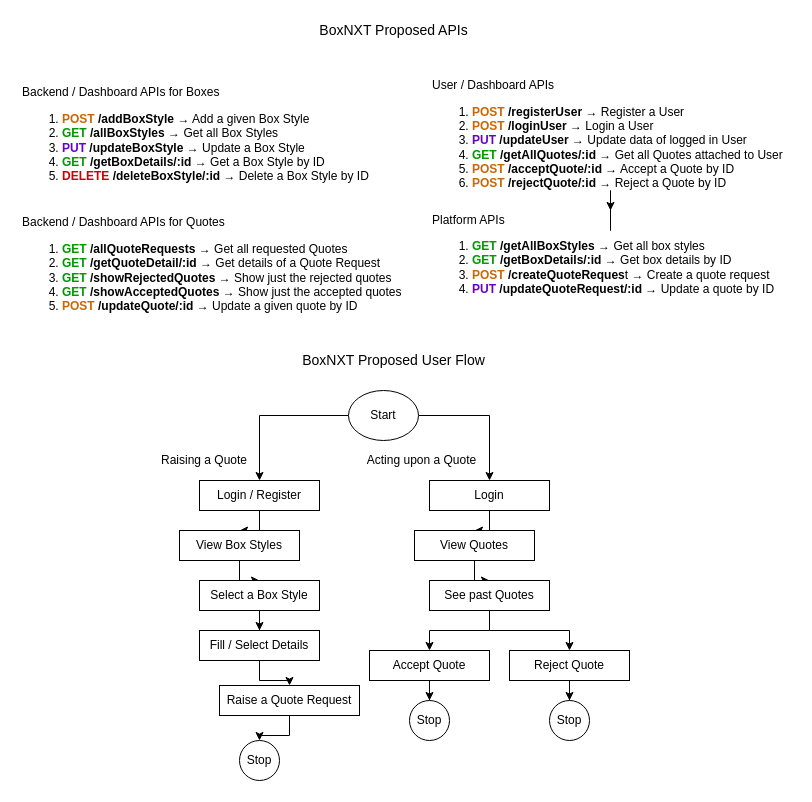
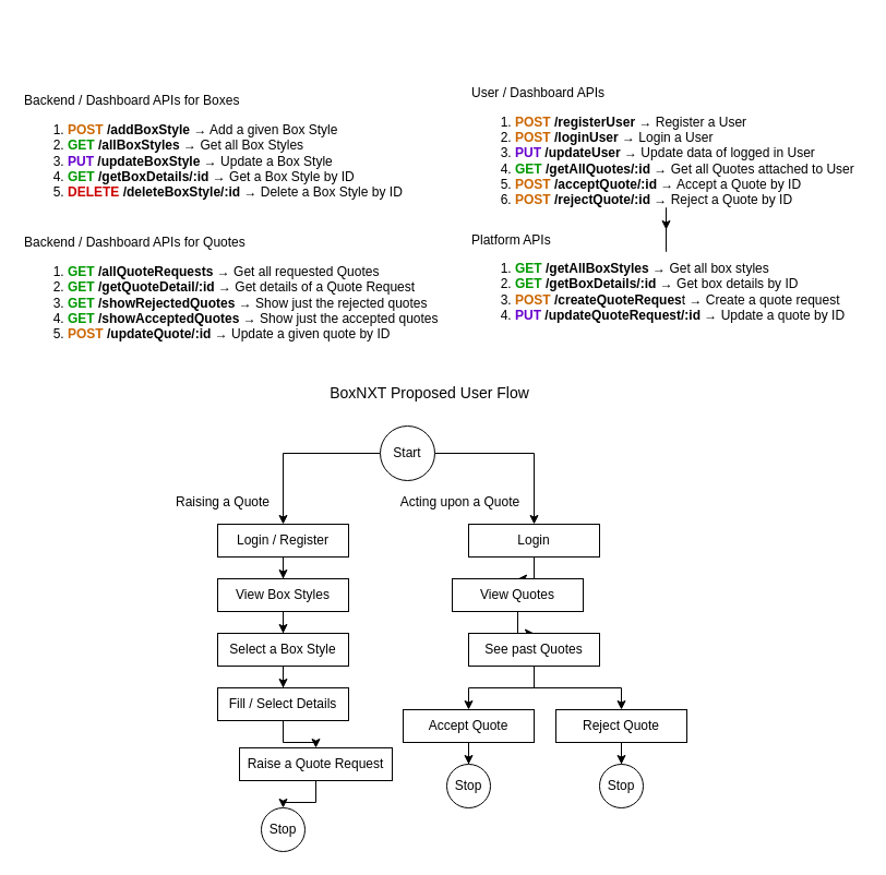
- <mxCell id="2" value="&lt;font style=&quot;font-size: 14px&quot;&gt;BoxNXT Proposed APIs&lt;/font&gt;" style="text;html=1;strokeColor=none;fillColor=none;align=center;verticalAlign=middle;whiteSpace=wrap;rounded=0;" vertex="1" parent="1"><mxGeometry x="286" y="20" width="215" height="20" as="geometry" /></mxCell>
- <mxCell id="21" value="Start" style="ellipse;whiteSpace=wrap;html=1;aspect=fixed;" vertex="1" parent="1"><mxGeometry x="348" y="390" width="70" height="50" as="geometry" /></mxCell>
+ <mxCell id="21" value="Start" style="ellipse;whiteSpace=wrap;html=1;aspect=fixed;" vertex="1" parent="1"><mxGeometry x="348" y="390" width="50" height="50" as="geometry" /></mxCell>
- <mxCell id="12" value="View Box Styles" style="rounded=0;whiteSpace=wrap;html=1;" vertex="1" parent="1"><mxGeometry x="179" y="530" width="120" height="30" as="geometry" /></mxCell>
+ <mxCell id="12" value="View Box Styles" style="rounded=0;whiteSpace=wrap;html=1;" vertex="1" parent="1"><mxGeometry x="199" y="530" width="120" height="30" as="geometry" /></mxCell>
